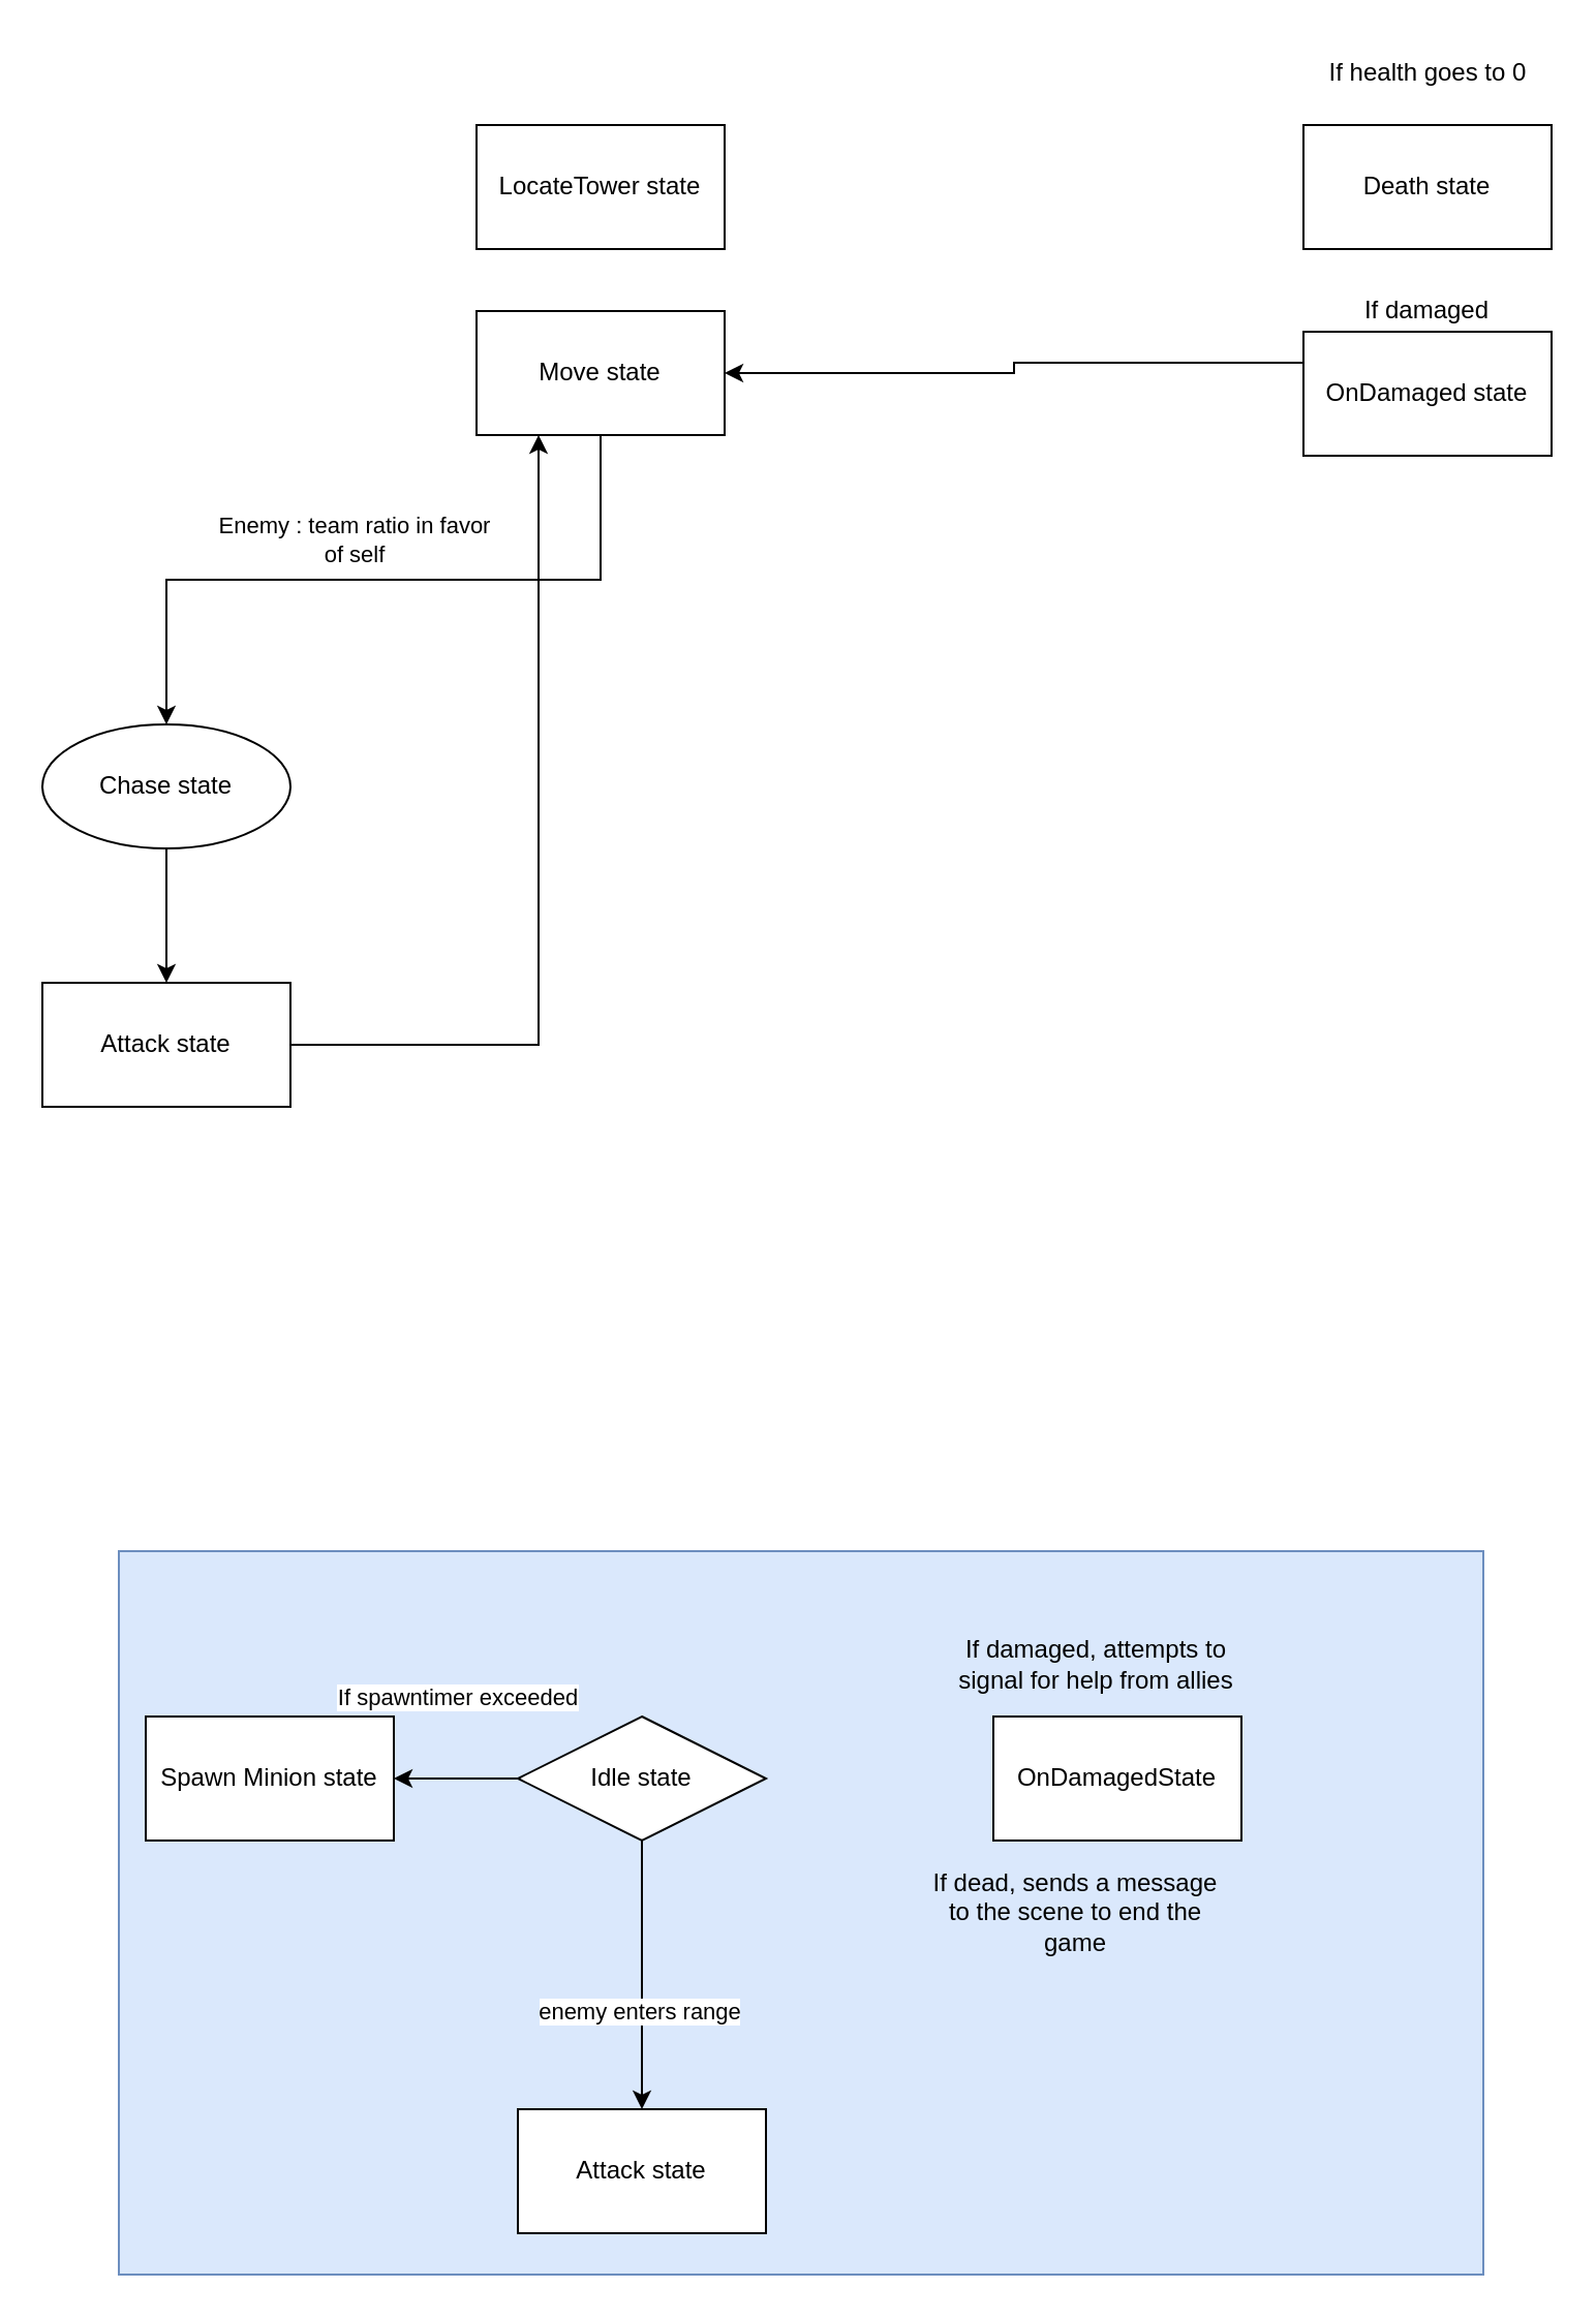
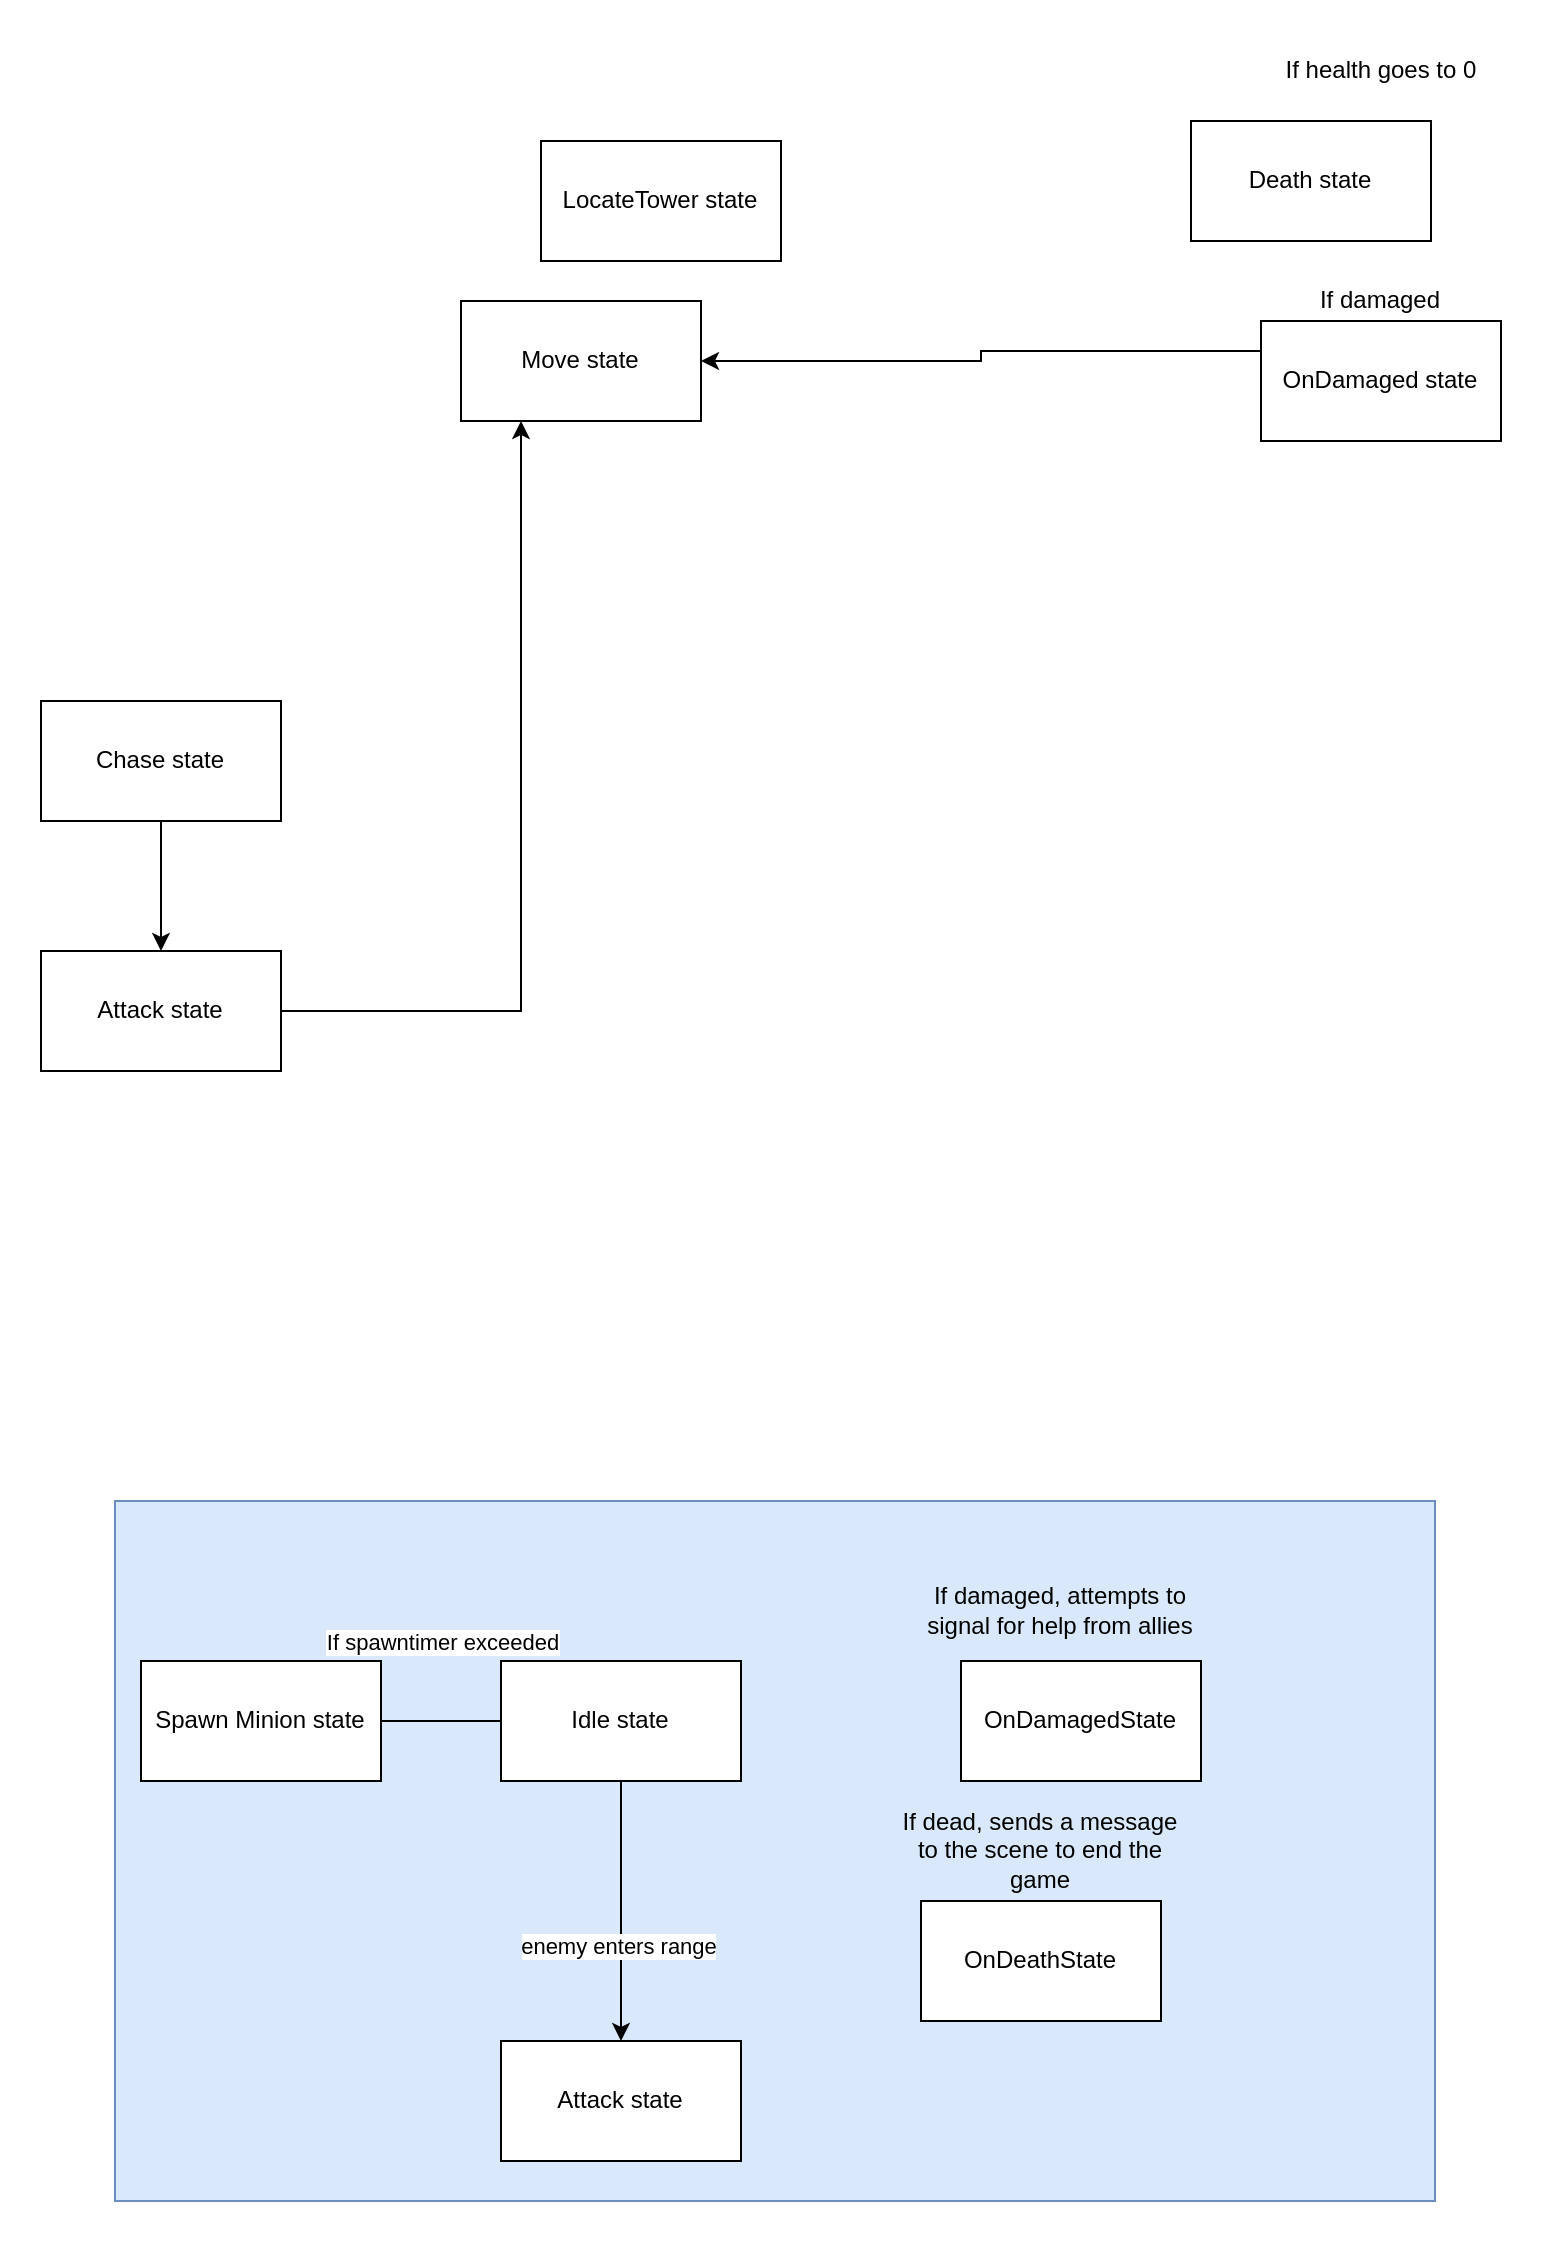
- <mxCell id="10" value="LocateTower state" style="rounded=0;whiteSpace=wrap;html=1;" vertex="1" parent="1"><mxGeometry x="230" y="60" width="120" height="60" as="geometry" /></mxCell>
+ <mxCell id="10" value="LocateTower state" style="rounded=0;whiteSpace=wrap;html=1;" vertex="1" parent="1"><mxGeometry x="270" y="70" width="120" height="60" as="geometry" /></mxCell>
- <mxCell id="11" value="Death state" style="rounded=0;whiteSpace=wrap;html=1;" vertex="1" parent="1"><mxGeometry x="630" y="60" width="120" height="60" as="geometry" /></mxCell>
+ <mxCell id="11" value="Death state" style="rounded=0;whiteSpace=wrap;html=1;" vertex="1" parent="1"><mxGeometry x="595" y="60" width="120" height="60" as="geometry" /></mxCell>
- <mxCell id="3" style="edgeStyle=orthogonalEdgeStyle;rounded=0;orthogonalLoop=1;jettySize=auto;html=1;exitX=0.5;exitY=1;exitDx=0;exitDy=0;entryX=0.5;entryY=0;entryDx=0;entryDy=0;" edge="1" parent="1" source="5" target="7"><mxGeometry relative="1" as="geometry" /></mxCell>
- <mxCell id="4" value="Enemy : team ratio in favor&lt;div&gt;of self&lt;/div&gt;" style="edgeLabel;html=1;align=center;verticalAlign=middle;resizable=0;points=[];" vertex="1" connectable="0" parent="3"><mxGeometry x="0.107" y="1" relative="1" as="geometry"><mxPoint x="4" y="-21" as="offset" /></mxGeometry></mxCell>
- <mxCell id="7" value="Chase state" style="ellipse;whiteSpace=wrap;html=1;" vertex="1" parent="1"><mxGeometry x="20" y="350" width="120" height="60" as="geometry" /></mxCell>
+ <mxCell id="7" value="Chase state" style="rounded=0;whiteSpace=wrap;html=1;" vertex="1" parent="1"><mxGeometry x="20" y="350" width="120" height="60" as="geometry" /></mxCell>
- <mxCell id="18" style="edgeStyle=orthogonalEdgeStyle;rounded=0;orthogonalLoop=1;jettySize=auto;html=1;exitX=0;exitY=0.5;exitDx=0;exitDy=0;" edge="1" parent="1" source="20" target="24"><mxGeometry relative="1" as="geometry" /></mxCell>
+ <mxCell id="18" style="edgeStyle=orthogonalEdgeStyle;rounded=0;orthogonalLoop=1;jettySize=auto;html=1;exitX=0;exitY=0.5;exitDx=0;exitDy=0;endArrow=none;" edge="1" parent="1" source="20" target="24"><mxGeometry relative="1" as="geometry" /></mxCell>
- <mxCell id="20" value="Idle state" style="rhombus;whiteSpace=wrap;html=1;" vertex="1" parent="1"><mxGeometry x="250" y="830" width="120" height="60" as="geometry" /></mxCell>
+ <mxCell id="20" value="Idle state" style="rounded=0;whiteSpace=wrap;html=1;" vertex="1" parent="1"><mxGeometry x="250" y="830" width="120" height="60" as="geometry" /></mxCell>
+ <mxCell id="25" value="OnDeathState" style="rounded=0;whiteSpace=wrap;html=1;" vertex="1" parent="1"><mxGeometry x="460" y="950" width="120" height="60" as="geometry" /></mxCell>
